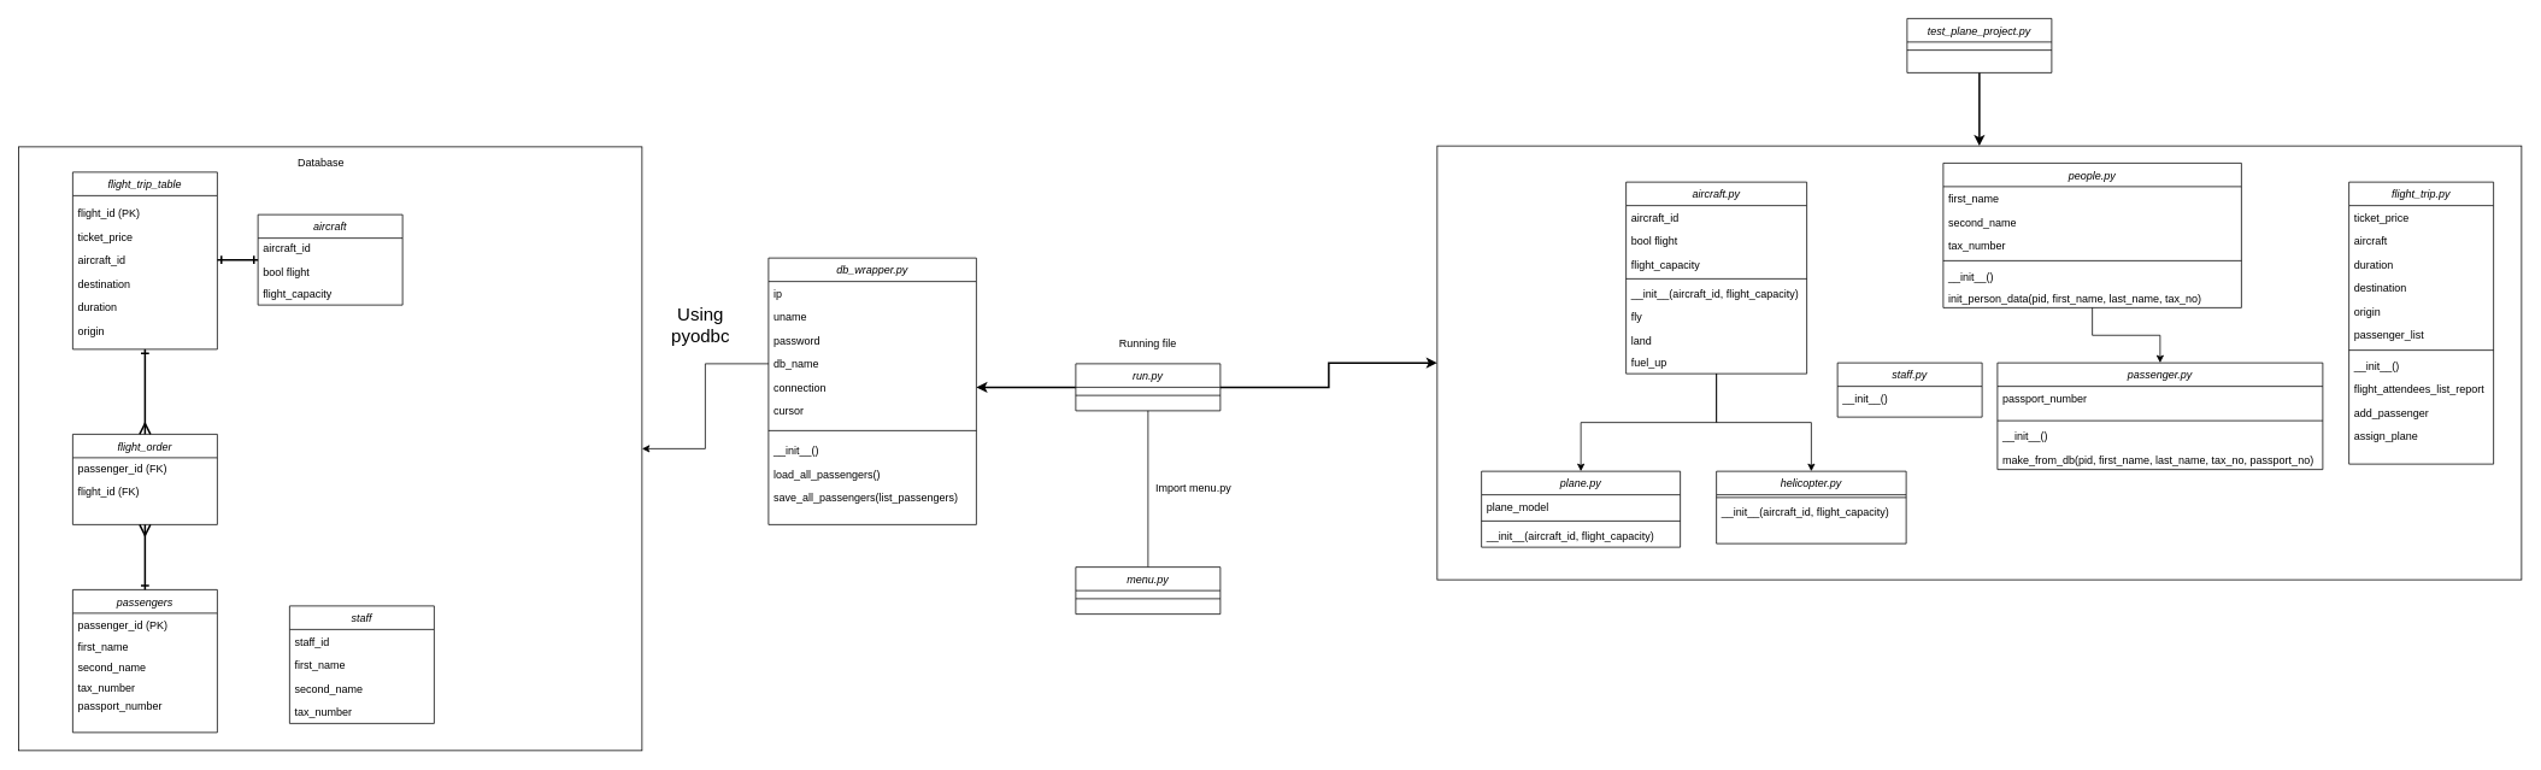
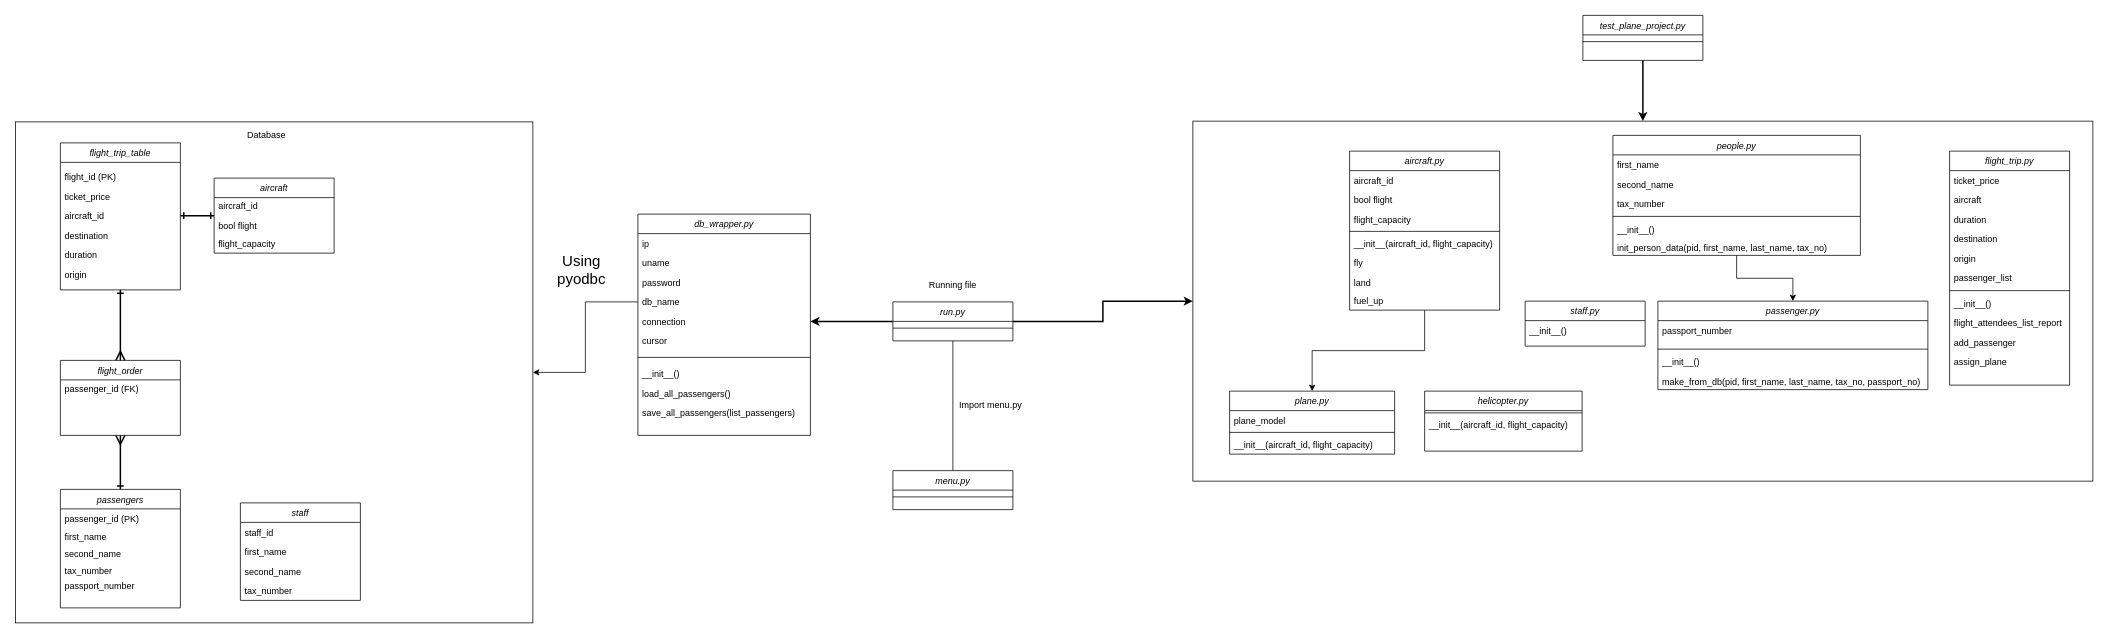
- <mxCell id="43" style="edgeStyle=orthogonalEdgeStyle;rounded=0;orthogonalLoop=1;jettySize=auto;html=1;exitX=0.5;exitY=1;exitDx=0;exitDy=0;entryX=0.5;entryY=0;entryDx=0;entryDy=0;" parent="1" source="44" target="57" edge="1"><mxGeometry relative="1" as="geometry" /></mxCell>
- <mxCell id="41" value="flight_id (FK)" style="text;align=left;verticalAlign=top;spacingLeft=4;spacingRight=4;overflow=hidden;rotatable=0;points=[[0,0.5],[1,0.5]];portConstraint=eastwest;" parent="38" vertex="1"><mxGeometry y="50" width="160" height="26" as="geometry" /></mxCell>
